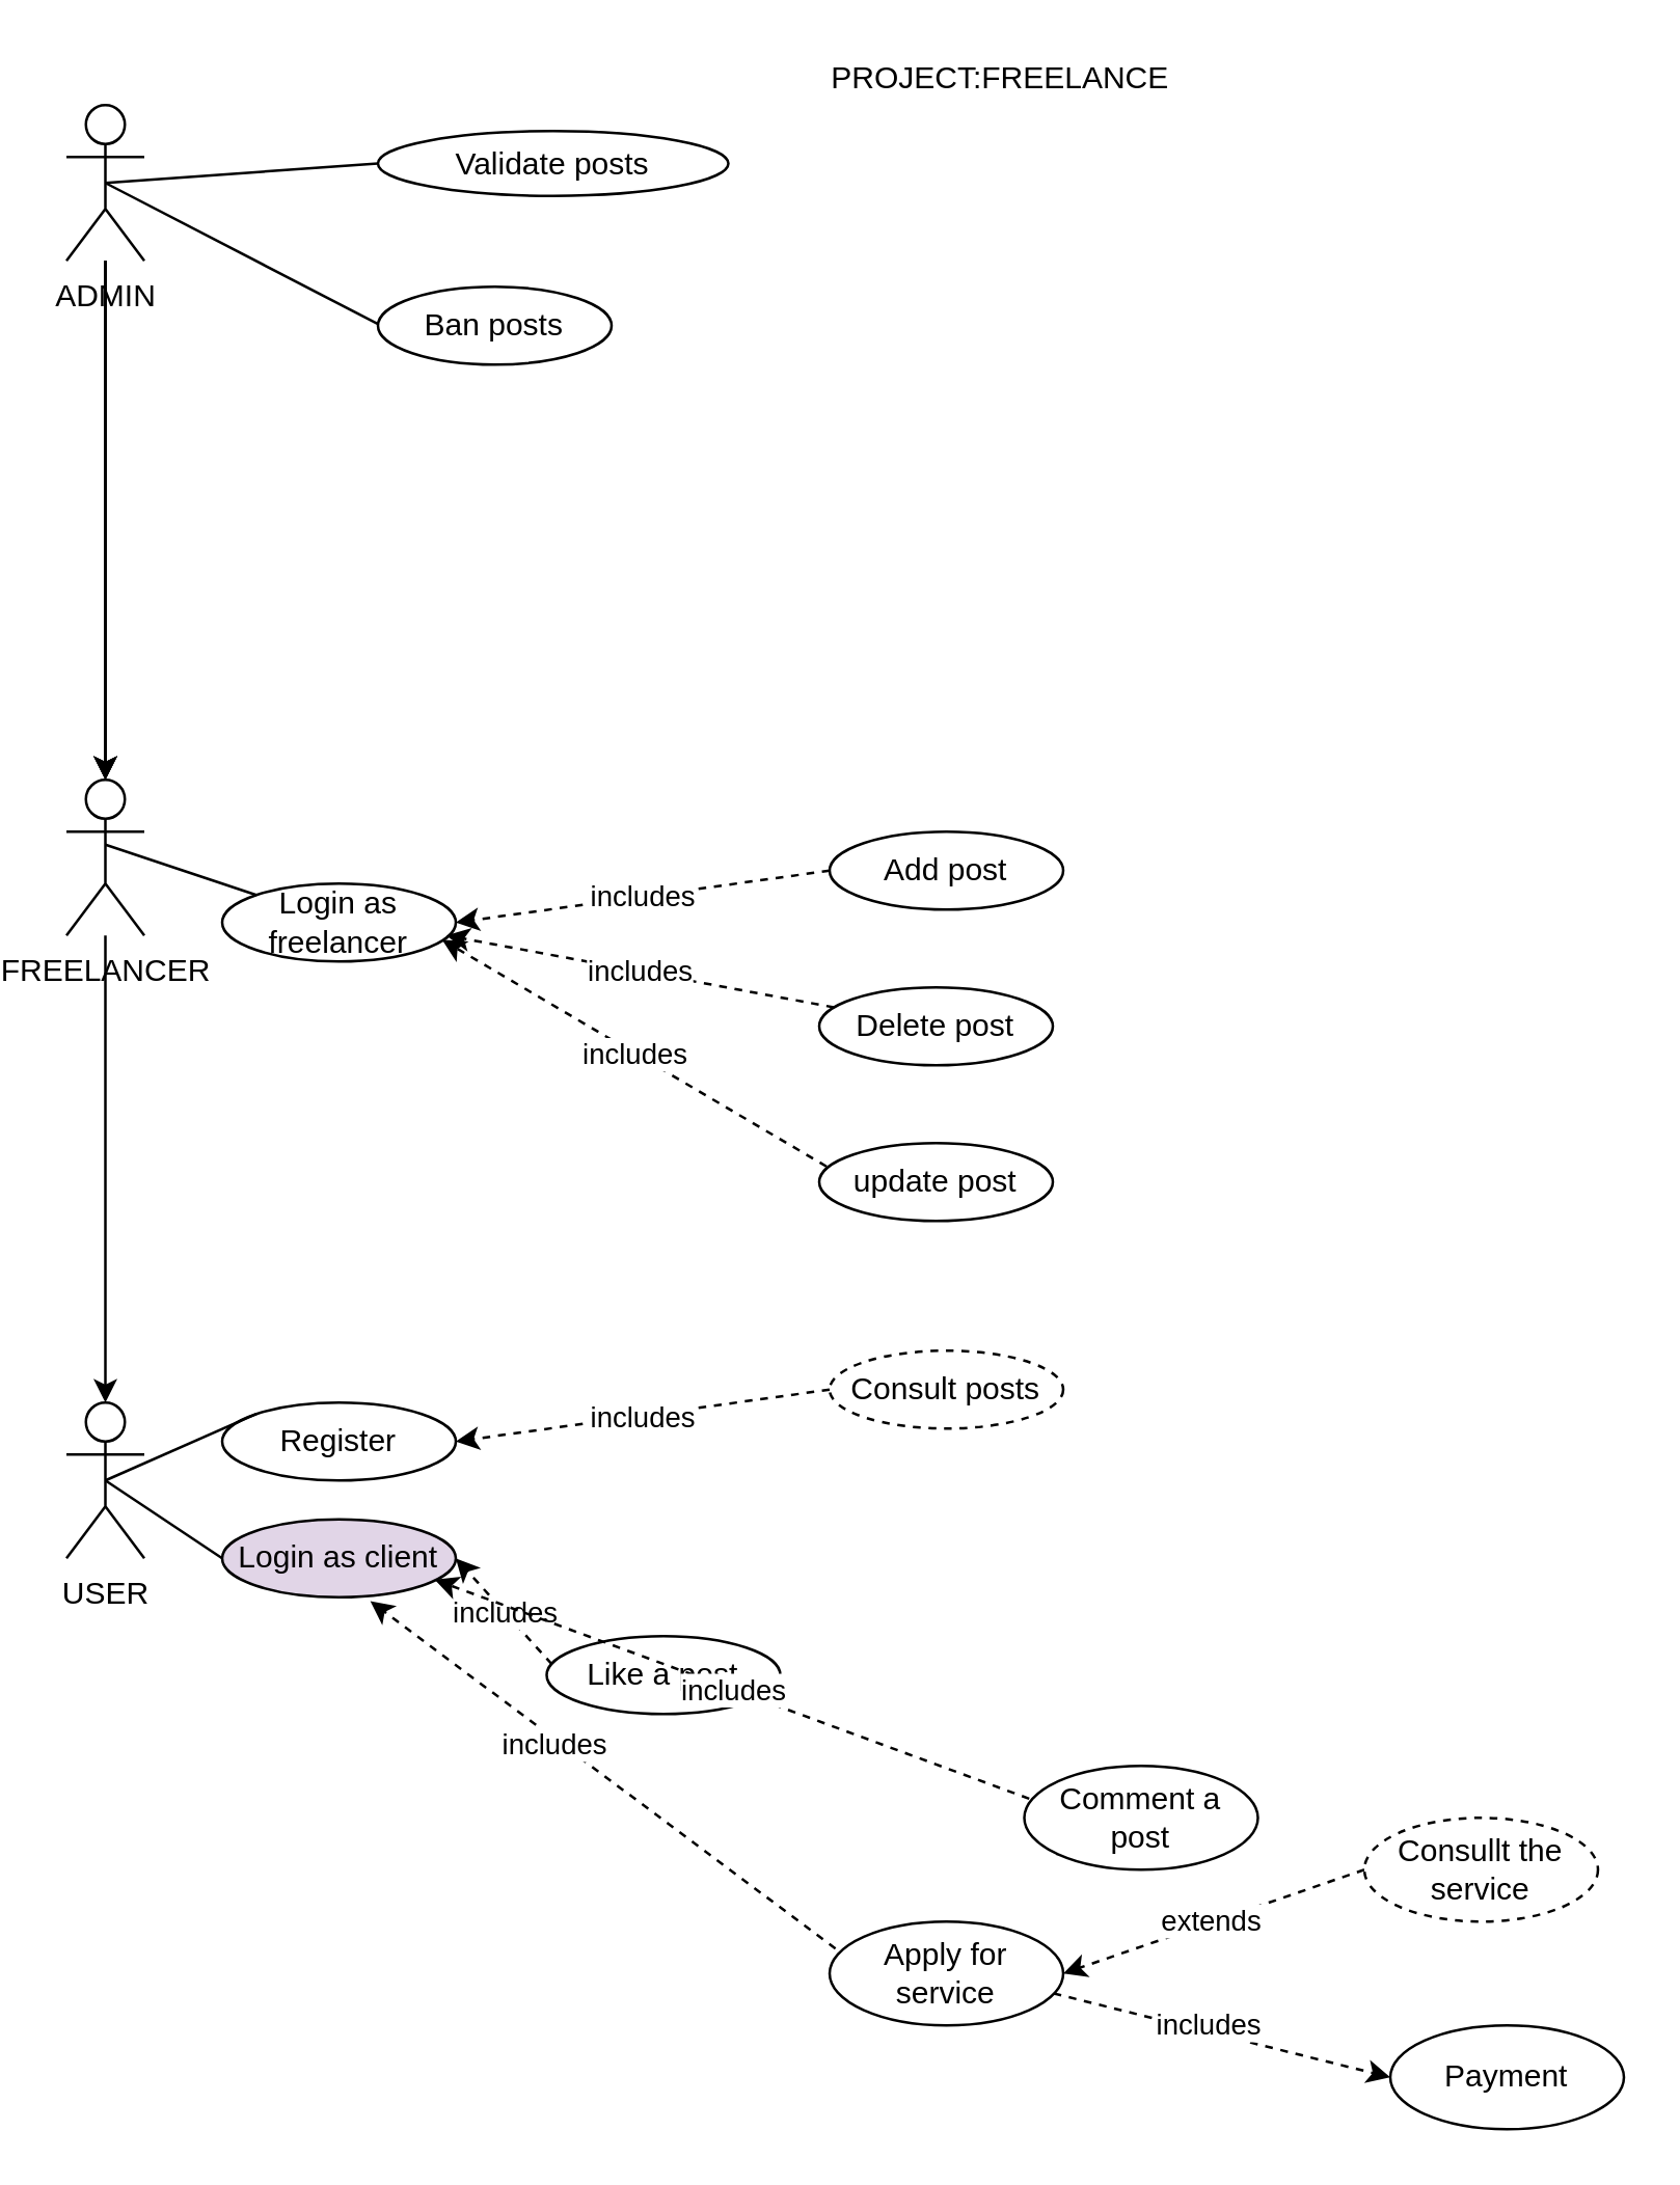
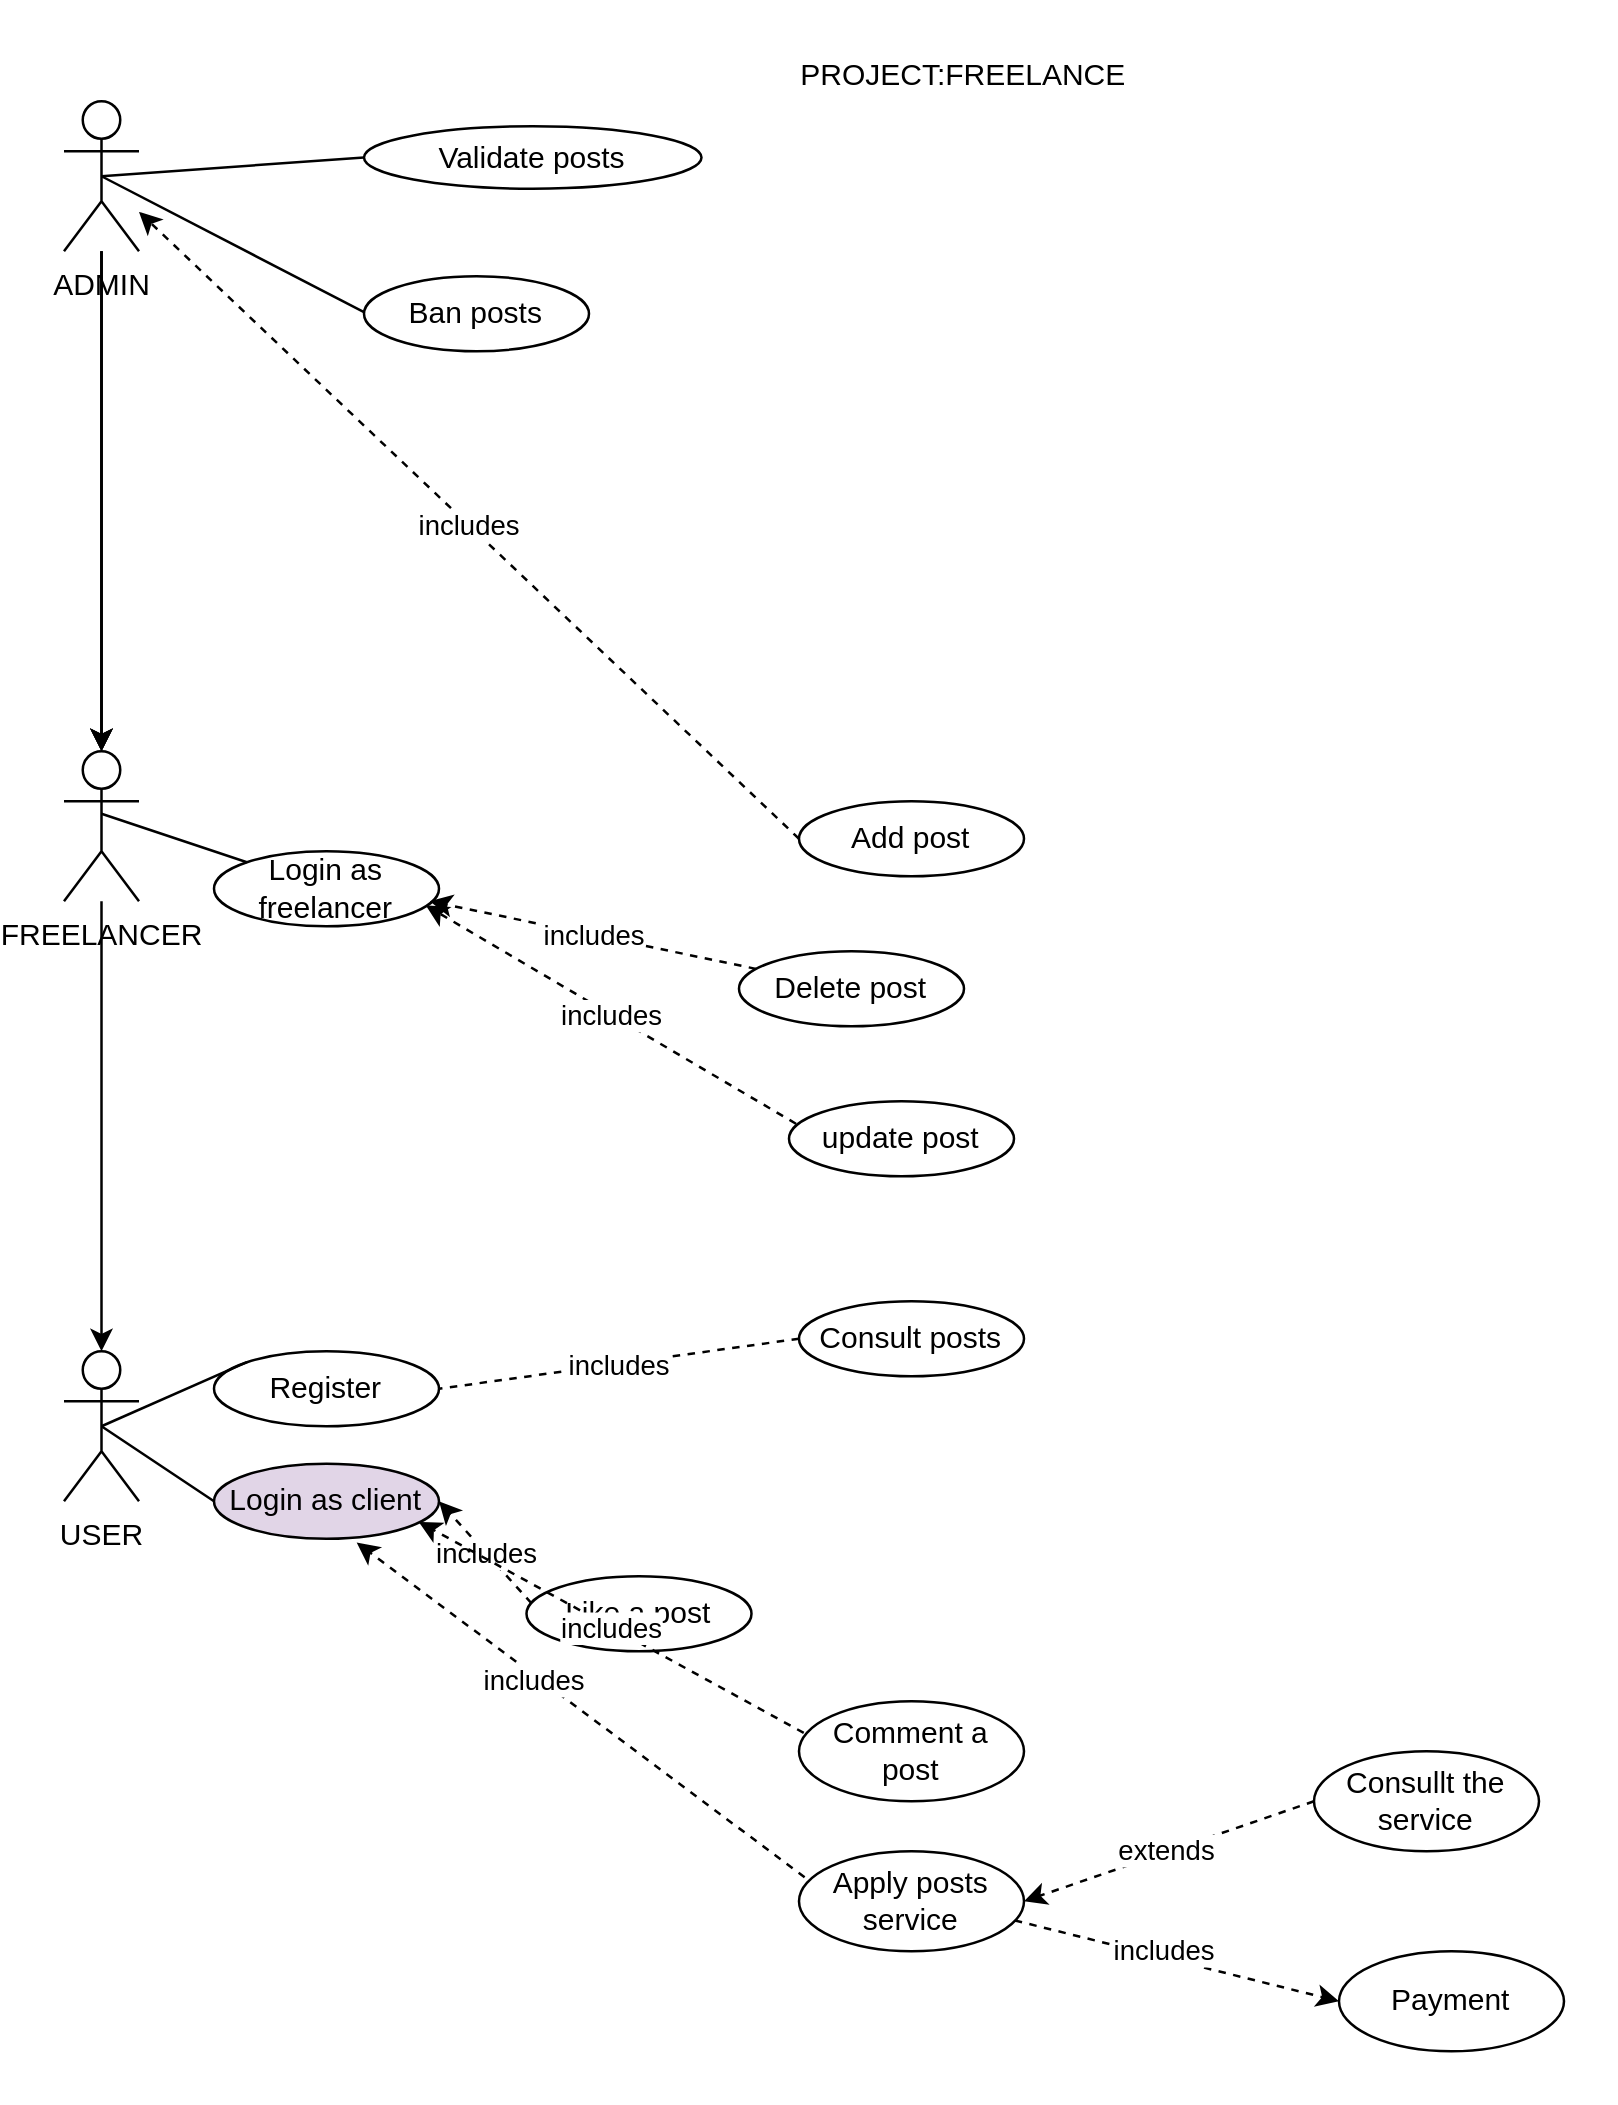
- <mxCell id="19" value="includes" style="endArrow=classic;html=1;entryX=1;entryY=0.5;entryDx=0;entryDy=0;dashed=1;exitX=0;exitY=0.5;exitDx=0;exitDy=0;" edge="1" parent="1" source="18" target="15"><mxGeometry relative="1" as="geometry"><mxPoint x="170" y="360" as="sourcePoint" /><mxPoint x="310" y="330" as="targetPoint" /></mxGeometry></mxCell>
+ <mxCell id="19" value="includes" style="endArrow=classic;html=1;dashed=1;exitX=0;exitY=0.5;exitDx=0;exitDy=0;" edge="1" parent="1" source="18" target="5"><mxGeometry relative="1" as="geometry"><mxPoint x="170" y="360" as="sourcePoint" /><mxPoint x="310" y="330" as="targetPoint" /></mxGeometry></mxCell>
- <mxCell id="16" value="Delete post" style="ellipse;whiteSpace=wrap;html=1;" vertex="1" parent="1"><mxGeometry x="310" y="380" width="90" height="30" as="geometry" /></mxCell>
+ <mxCell id="16" value="Delete post" style="ellipse;whiteSpace=wrap;html=1;" vertex="1" parent="1"><mxGeometry x="290" y="380" width="90" height="30" as="geometry" /></mxCell>
- <mxCell id="13" value="Consult posts" style="ellipse;whiteSpace=wrap;html=1;dashed=1;" parent="1" vertex="1"><mxGeometry x="314" y="520" width="90" height="30" as="geometry" /></mxCell>
+ <mxCell id="13" value="Consult posts" style="ellipse;whiteSpace=wrap;html=1;" parent="1" vertex="1"><mxGeometry x="314" y="520" width="90" height="30" as="geometry" /></mxCell>
- <mxCell id="24" value="" style="endArrow=classic;html=1;exitX=0;exitY=0.5;exitDx=0;exitDy=0;entryX=1;entryY=0.5;entryDx=0;entryDy=0;dashed=1;" edge="1" parent="1" source="13" target="12"><mxGeometry relative="1" as="geometry"><mxPoint x="166.82" y="551.217" as="sourcePoint" /><mxPoint x="310" y="540" as="targetPoint" /></mxGeometry></mxCell>
+ <mxCell id="24" value="" style="endArrow=none;html=1;exitX=0;exitY=0.5;exitDx=0;exitDy=0;entryX=1;entryY=0.5;entryDx=0;entryDy=0;dashed=1;" edge="1" parent="1" source="13" target="12"><mxGeometry relative="1" as="geometry"><mxPoint x="166.82" y="551.217" as="sourcePoint" /><mxPoint x="310" y="540" as="targetPoint" /></mxGeometry></mxCell>
- <mxCell id="9" value="Comment a post" style="ellipse;whiteSpace=wrap;html=1;" parent="1" vertex="1"><mxGeometry x="389" y="680" width="90" height="40" as="geometry" /></mxCell>
+ <mxCell id="9" value="Comment a post" style="ellipse;whiteSpace=wrap;html=1;" parent="1" vertex="1"><mxGeometry x="314" y="680" width="90" height="40" as="geometry" /></mxCell>
- <mxCell id="42" value="Consullt the service" style="ellipse;whiteSpace=wrap;html=1;dashed=1;" vertex="1" parent="1"><mxGeometry x="520" y="700" width="90" height="40" as="geometry" /></mxCell>
+ <mxCell id="42" value="Consullt the service" style="ellipse;whiteSpace=wrap;html=1;" vertex="1" parent="1"><mxGeometry x="520" y="700" width="90" height="40" as="geometry" /></mxCell>
- <mxCell id="37" value="Apply for service" style="ellipse;whiteSpace=wrap;html=1;" vertex="1" parent="1"><mxGeometry x="314" y="740" width="90" height="40" as="geometry" /></mxCell>
+ <mxCell id="37" value="Apply posts service" style="ellipse;whiteSpace=wrap;html=1;" vertex="1" parent="1"><mxGeometry x="314" y="740" width="90" height="40" as="geometry" /></mxCell>
